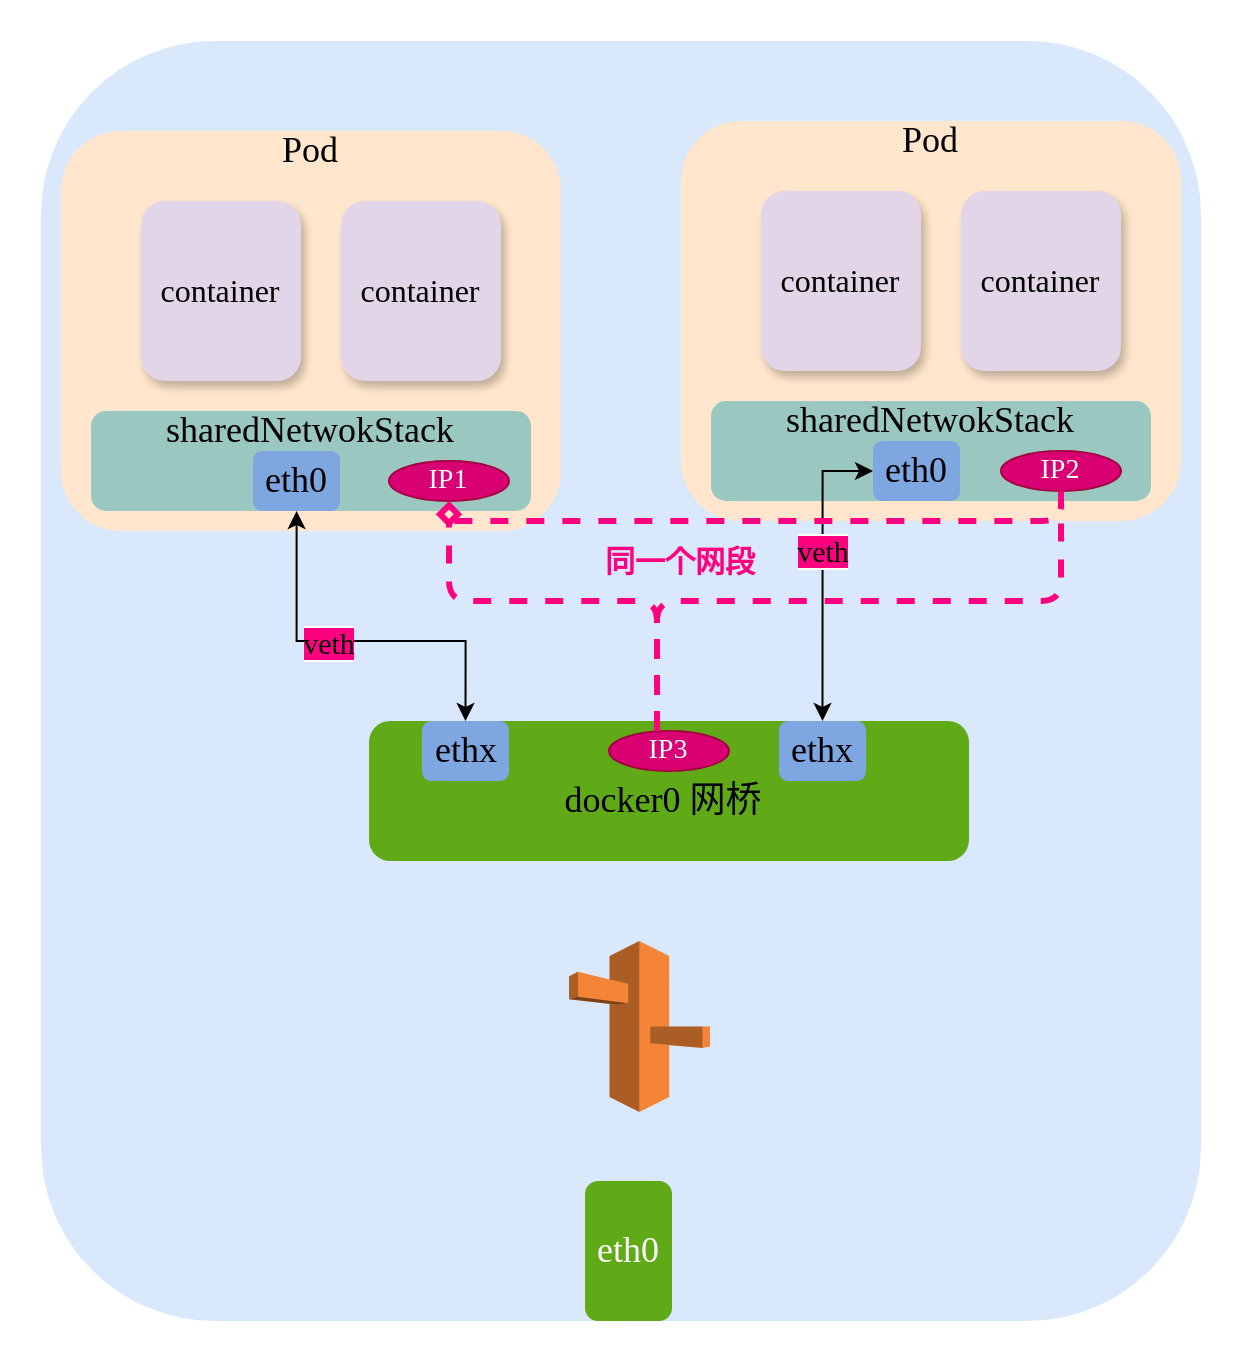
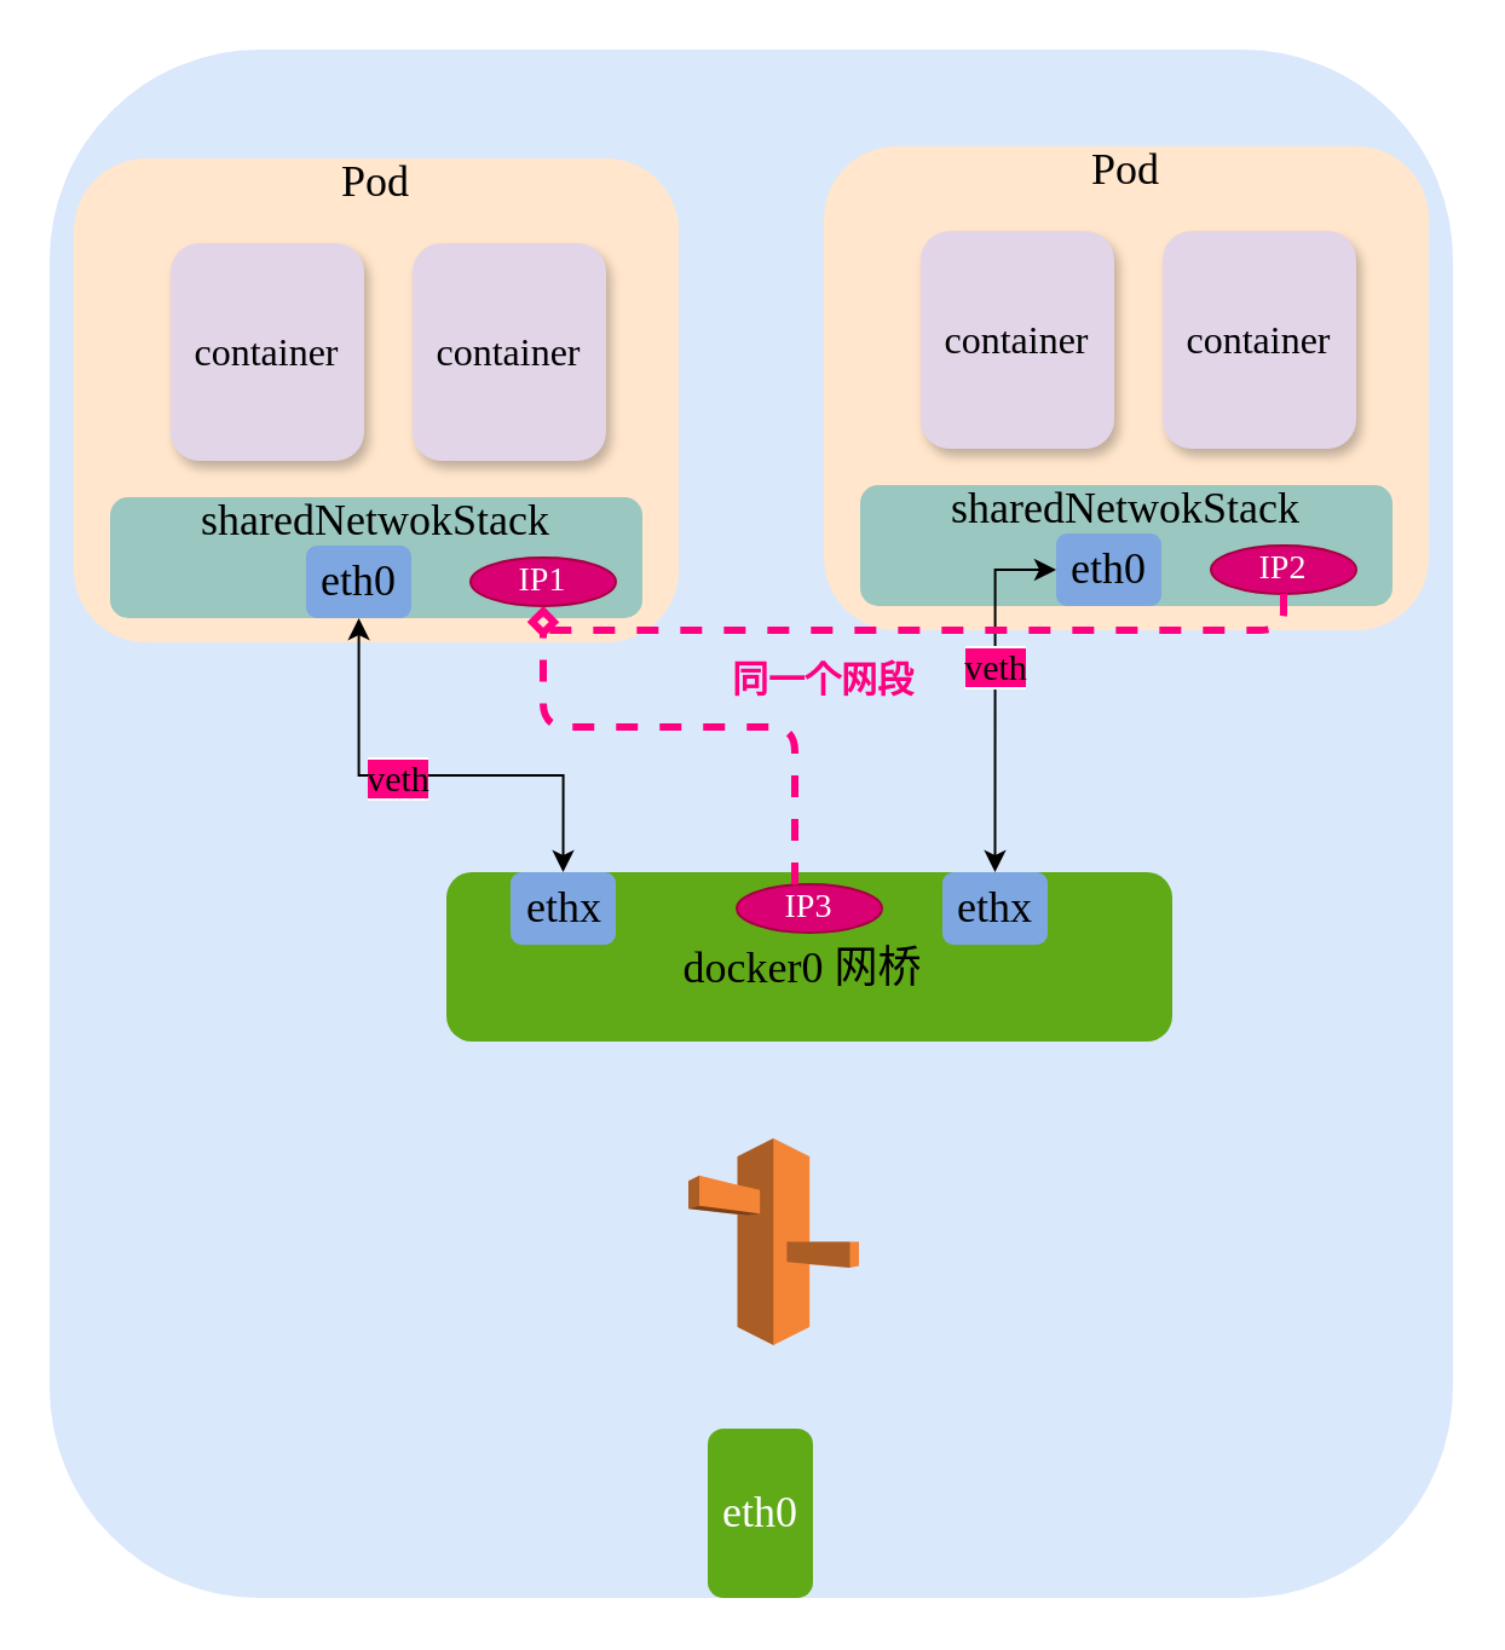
- <mxCell id="32" value="" style="edgeStyle=segmentEdgeStyle;endArrow=none;html=1;exitX=0.4;exitY=-0.05;exitDx=0;exitDy=0;exitPerimeter=0;entryX=0.5;entryY=1;entryDx=0;entryDy=0;strokeWidth=3;strokeColor=#FF0080;dashed=1;endFill=0;" edge="1" parent="3" source="29" target="30"><mxGeometry width="50" height="50" relative="1" as="geometry"><mxPoint x="338" y="375" as="sourcePoint" /><mxPoint x="234" y="260" as="targetPoint" /><Array as="points"><mxPoint x="328" y="300" /><mxPoint x="530" y="300" /></Array></mxGeometry></mxCell>
